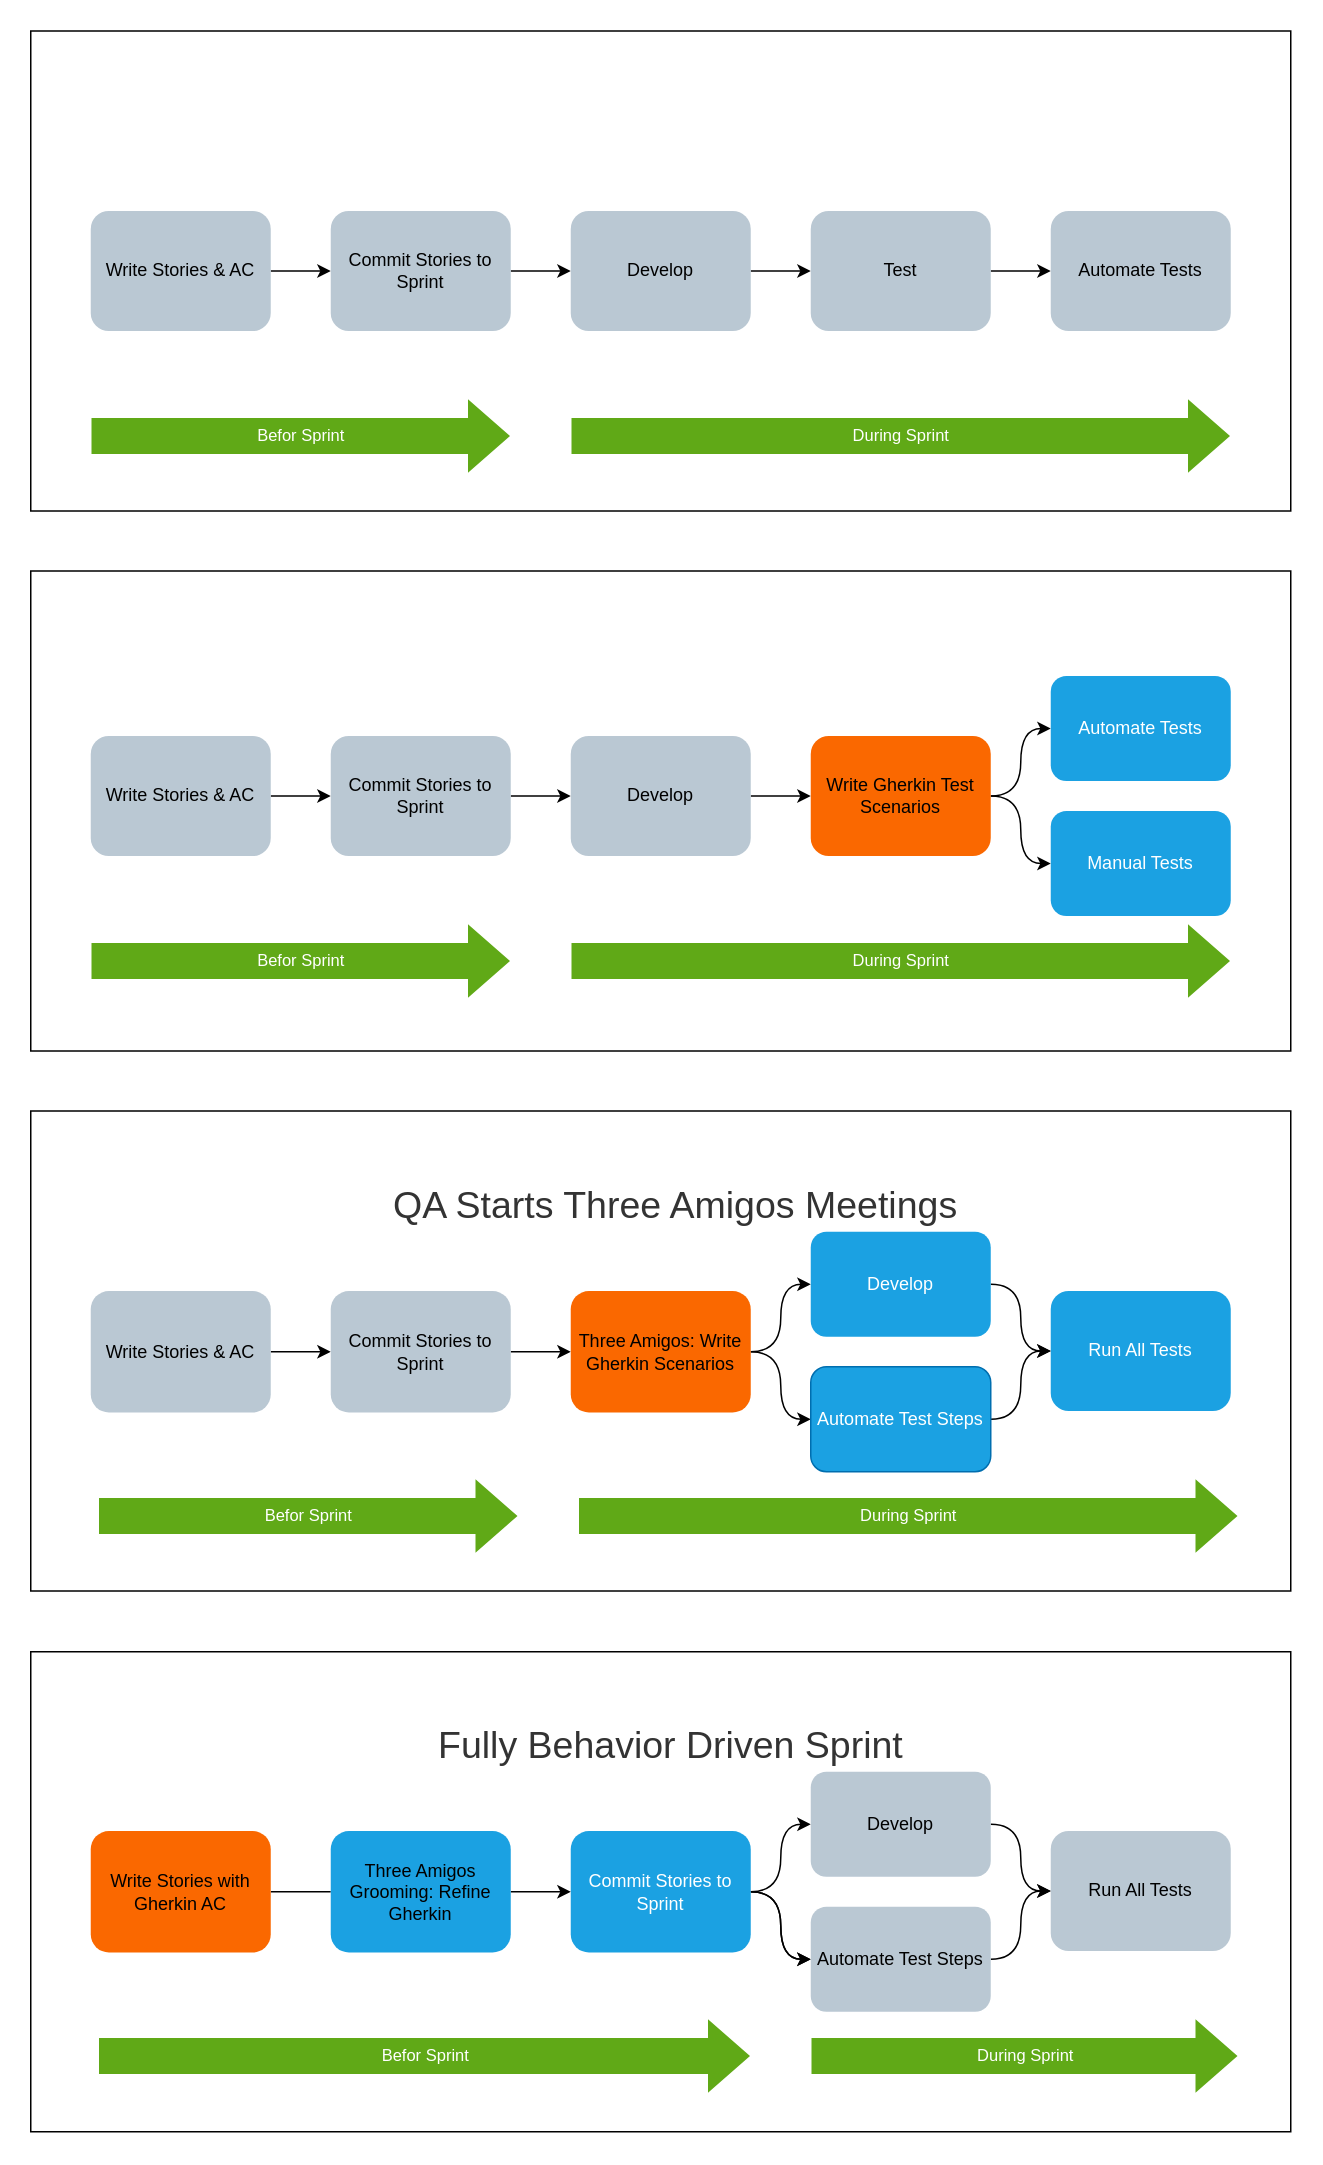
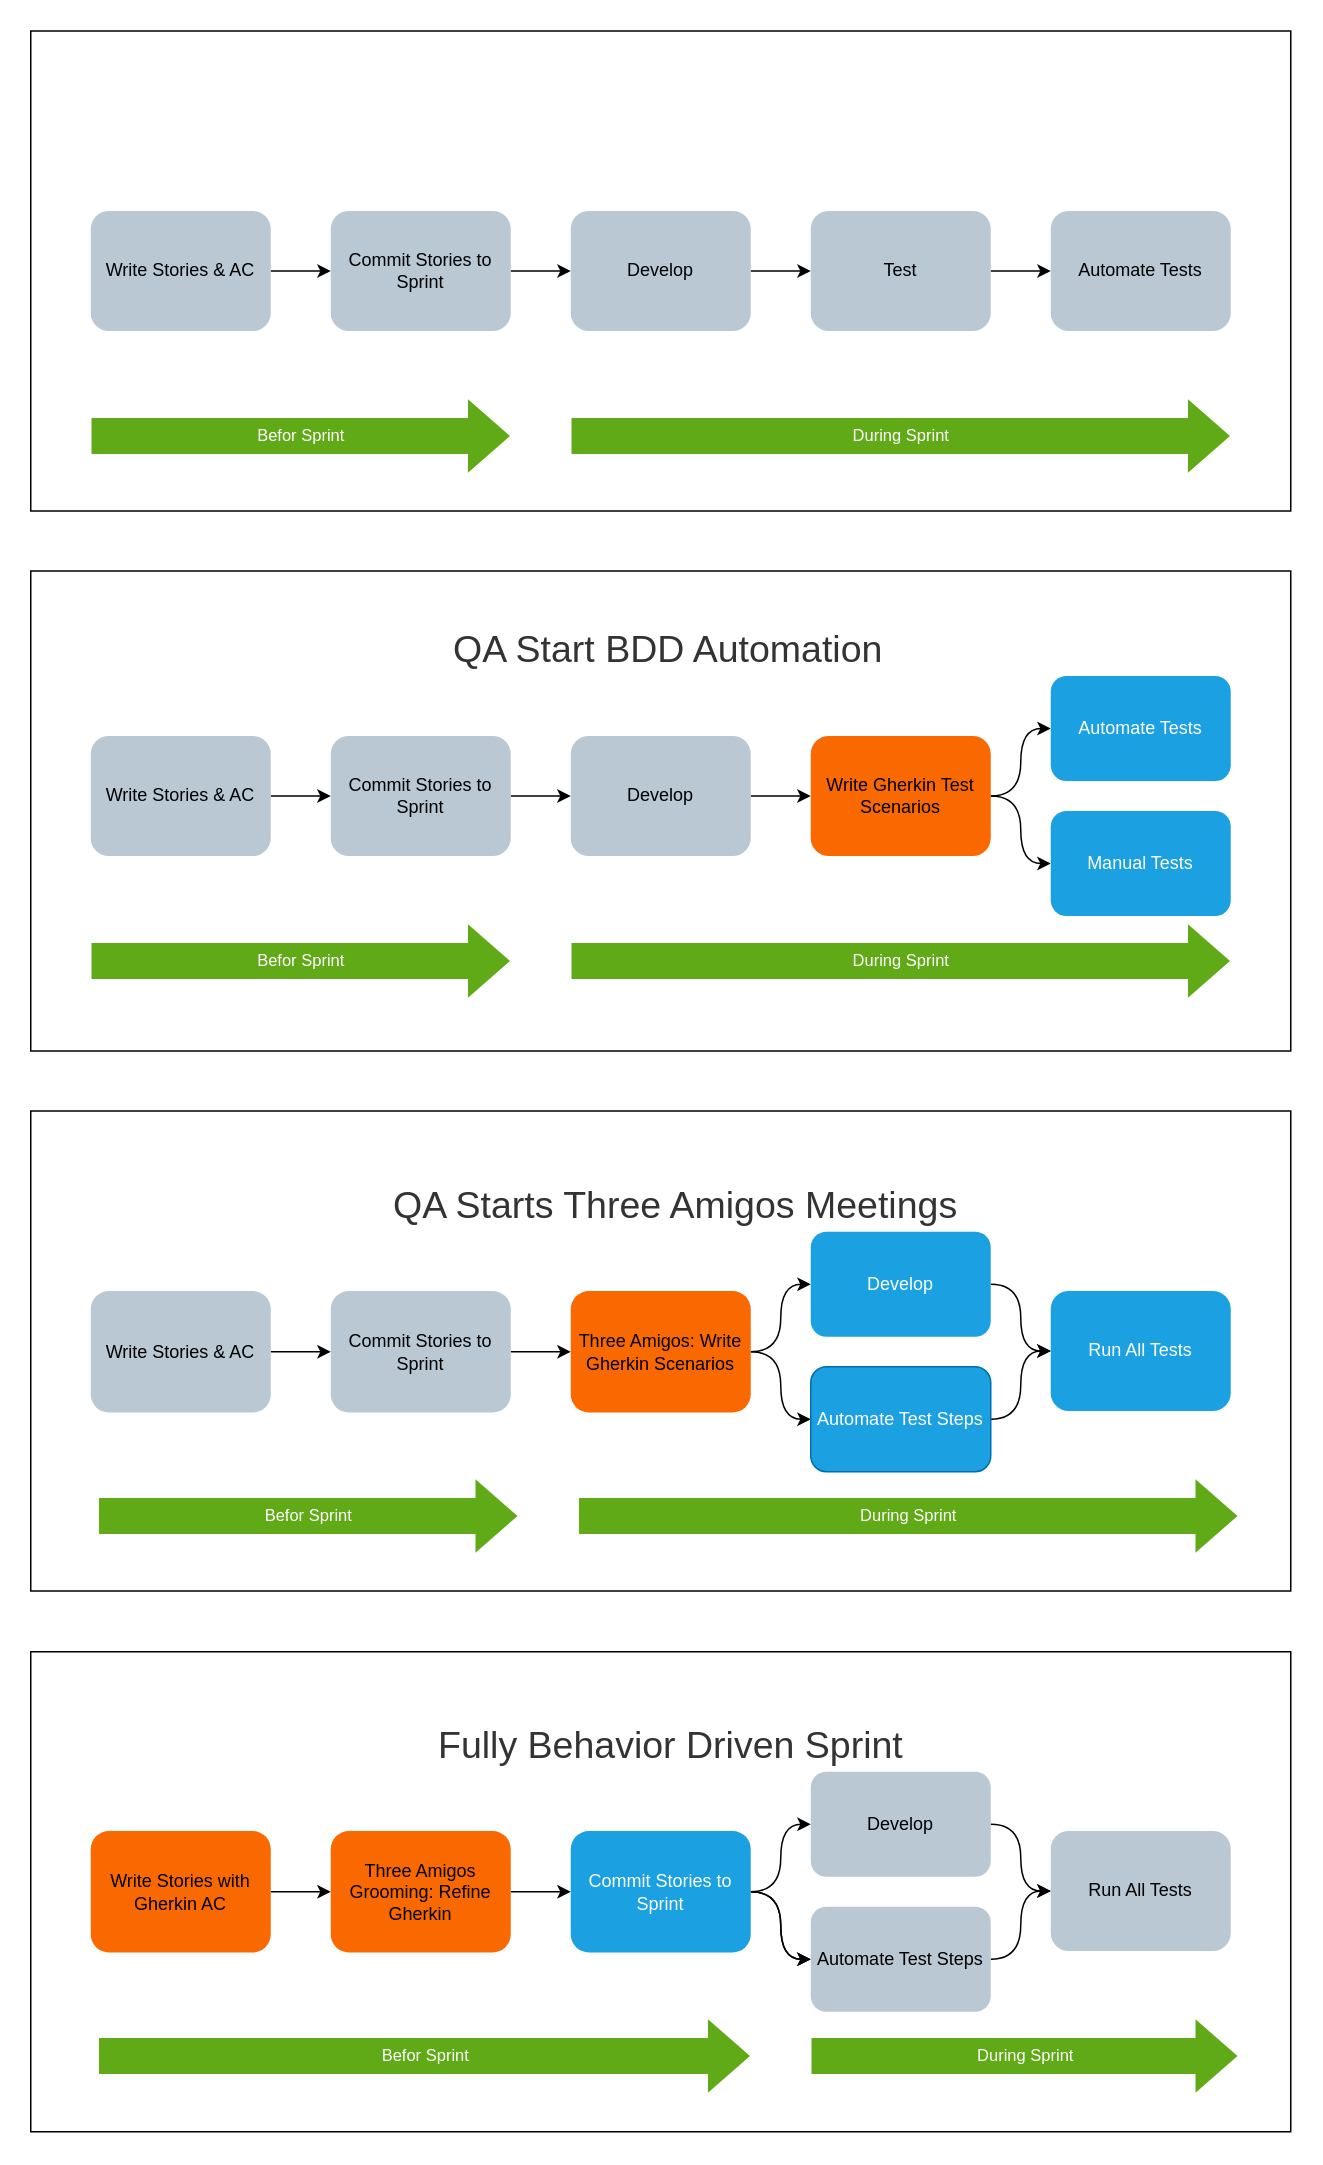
+ <mxCell id="17" value="&lt;font color=&quot;#333333&quot; style=&quot;font-size: 25px&quot;&gt;&lt;span style=&quot;font-size: 25px ; background-color: rgb(255 , 255 , 255)&quot;&gt;&lt;span style=&quot;font-size: 25px&quot;&gt;QA Start BDD Automation&lt;/span&gt;&lt;/span&gt;&lt;/font&gt;" style="text;whiteSpace=wrap;html=1;fontColor=#FFFFFF;fontSize=25;fontStyle=0;fontFamily=Helvetica;" vertex="1" parent="1"><mxGeometry x="300" y="410" width="320" height="50" as="geometry" /></mxCell>
- <mxCell id="46" value="" style="edgeStyle=orthogonalEdgeStyle;curved=1;rounded=0;orthogonalLoop=1;jettySize=auto;html=1;labelBackgroundColor=none;labelBorderColor=none;fontFamily=Helvetica;fontSize=25;fontColor=#FFFFFF;endArrow=none;" edge="1" parent="1" source="47" target="54"><mxGeometry relative="1" as="geometry" /></mxCell>
+ <mxCell id="46" value="" style="edgeStyle=orthogonalEdgeStyle;curved=1;rounded=0;orthogonalLoop=1;jettySize=auto;html=1;labelBackgroundColor=none;labelBorderColor=none;fontFamily=Helvetica;fontSize=25;fontColor=#FFFFFF;" edge="1" parent="1" source="47" target="54"><mxGeometry relative="1" as="geometry" /></mxCell>
- <mxCell id="54" value="Three Amigos Grooming: Refine Gherkin" style="rounded=1;whiteSpace=wrap;html=1;fillColor=#1ba1e2;strokeColor=none;fontColor=#000000;" vertex="1" parent="1"><mxGeometry x="220" y="1220" width="120" height="81" as="geometry" /></mxCell>
+ <mxCell id="54" value="Three Amigos Grooming: Refine Gherkin" style="rounded=1;whiteSpace=wrap;html=1;fillColor=#fa6800;strokeColor=none;fontColor=#000000;" vertex="1" parent="1"><mxGeometry x="220" y="1220" width="120" height="81" as="geometry" /></mxCell>
